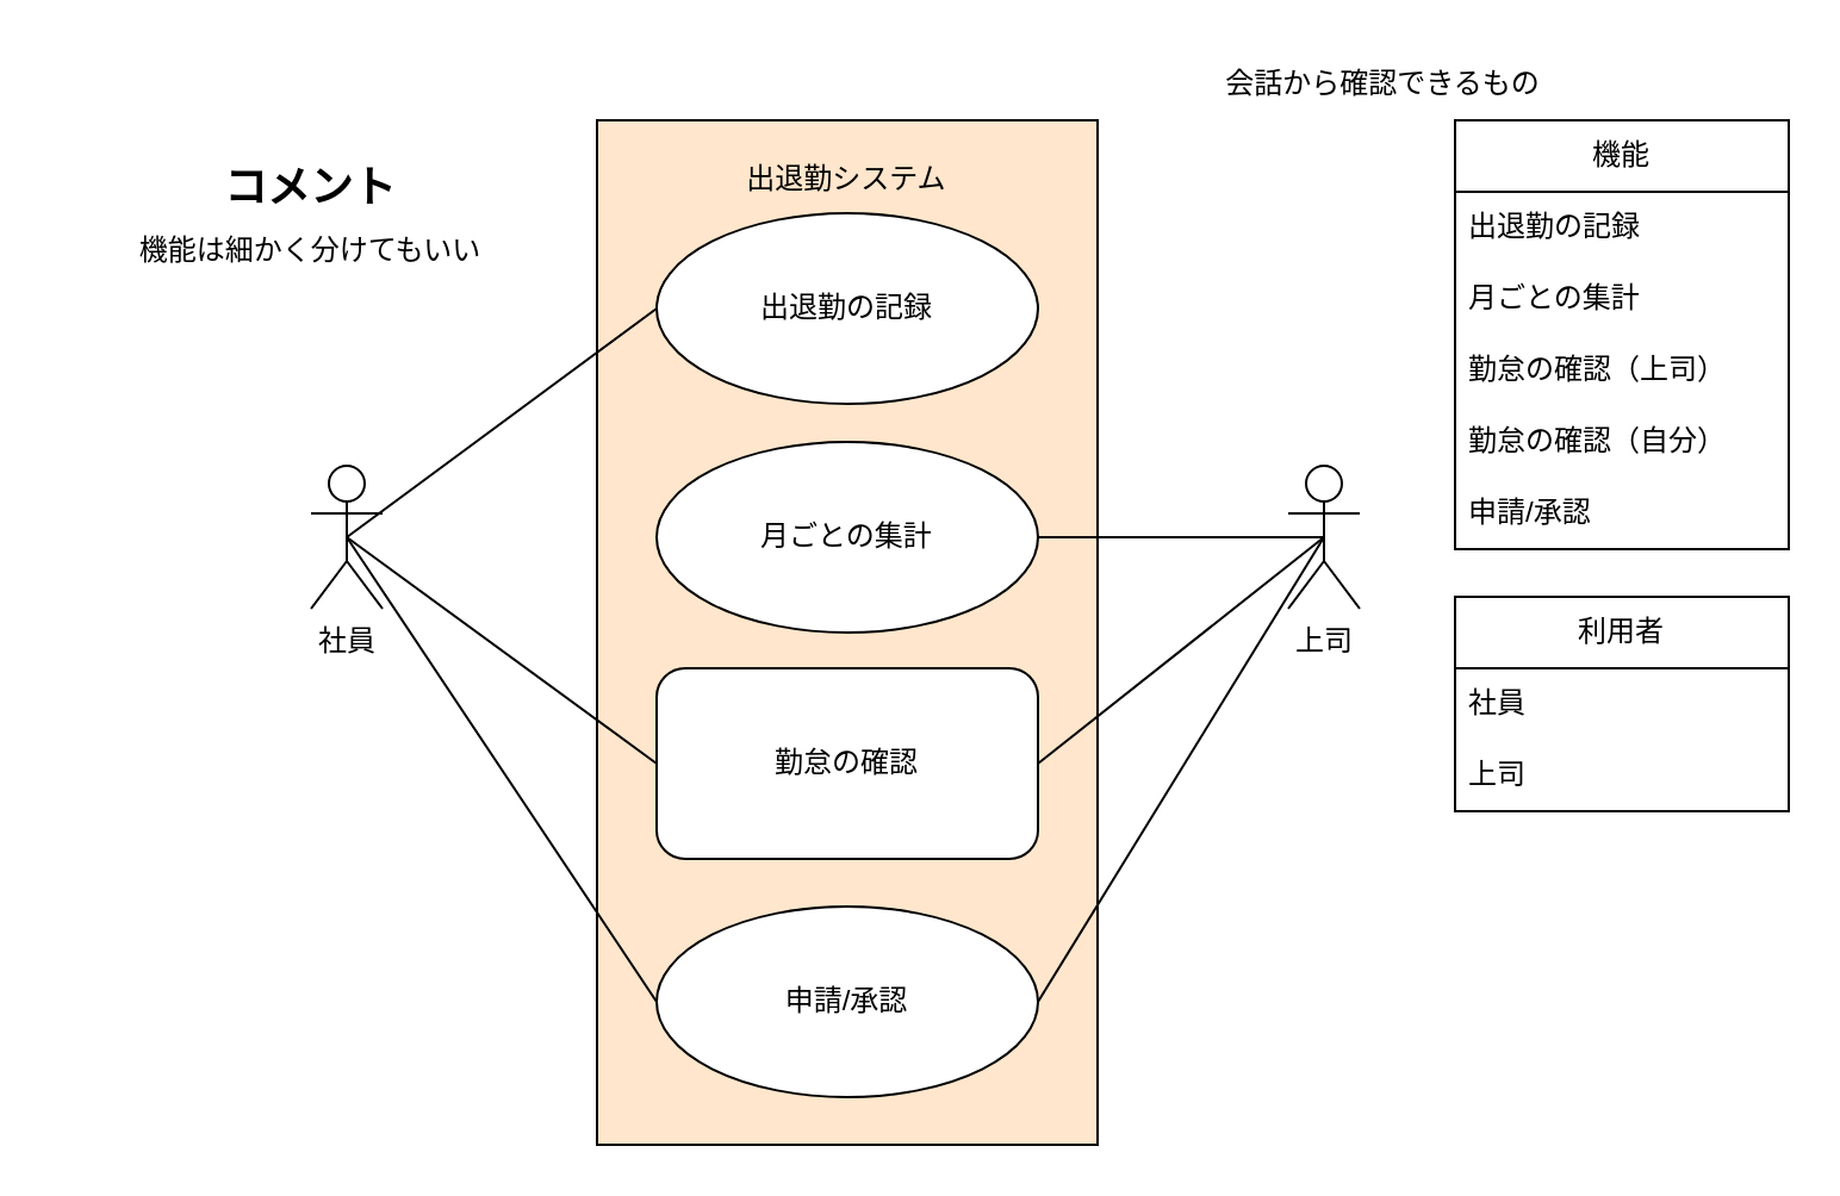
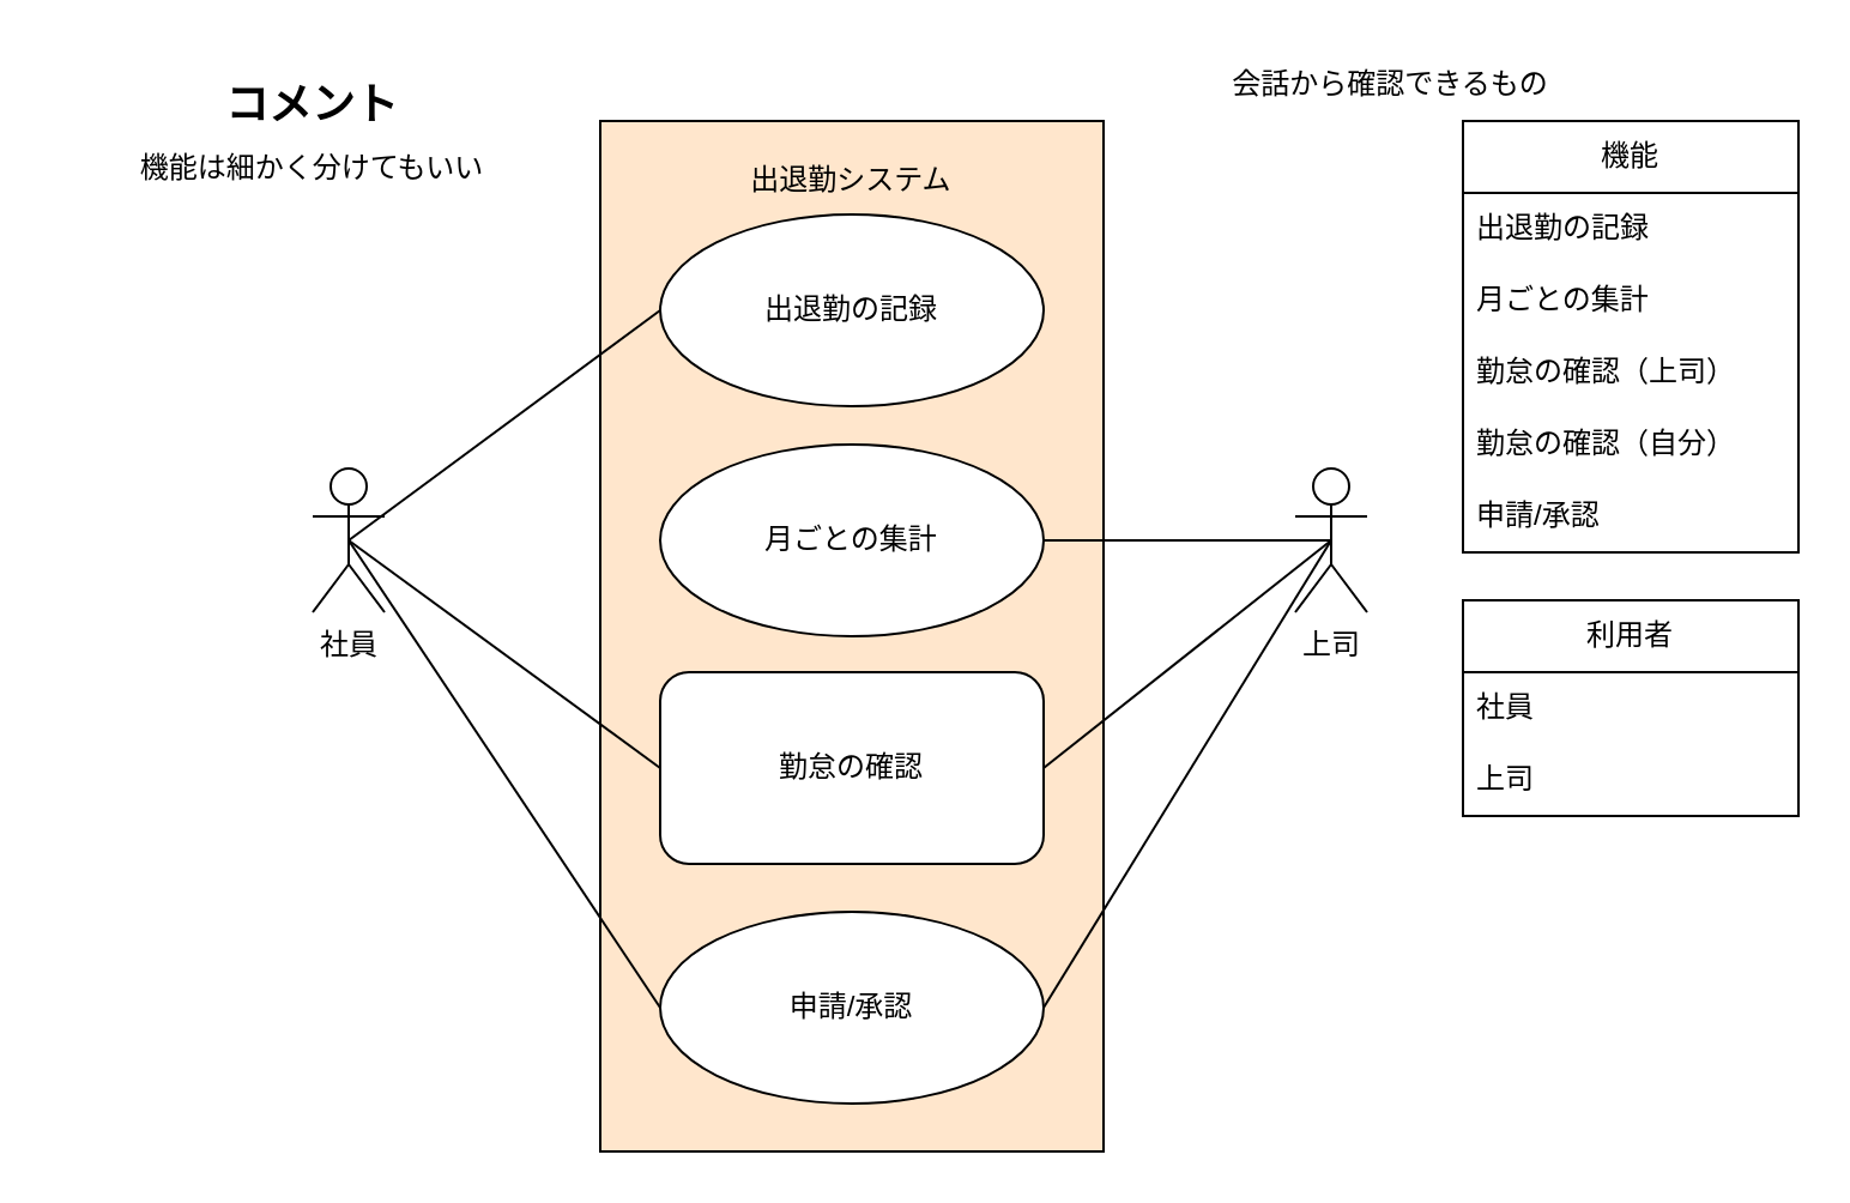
- <mxCell id="25" value="&lt;div style=&quot;font-size: 18px;&quot;&gt;&lt;b&gt;コメント&lt;/b&gt;&lt;/div&gt;&lt;div style=&quot;font-size: 6px;&quot;&gt;&lt;br&gt;&lt;/div&gt;機能は細かく分けてもいい" style="text;strokeColor=none;align=center;fillColor=none;html=1;verticalAlign=middle;whiteSpace=wrap;rounded=0;" vertex="1" parent="1"><mxGeometry x="20" y="55" width="220" height="70" as="geometry" /></mxCell>
+ <mxCell id="25" value="&lt;div style=&quot;font-size: 18px;&quot;&gt;&lt;b&gt;コメント&lt;/b&gt;&lt;/div&gt;&lt;div style=&quot;font-size: 6px;&quot;&gt;&lt;br&gt;&lt;/div&gt;機能は細かく分けてもいい" style="text;strokeColor=none;align=center;fillColor=none;html=1;verticalAlign=middle;whiteSpace=wrap;rounded=0;" vertex="1" parent="1"><mxGeometry x="20" y="20" width="220" height="70" as="geometry" /></mxCell>
